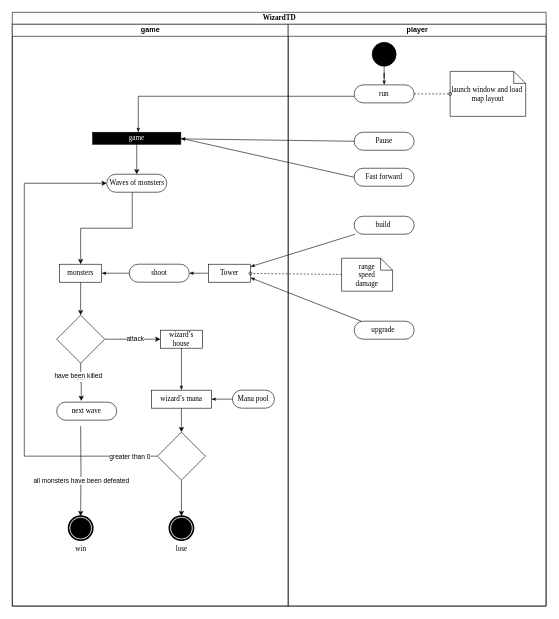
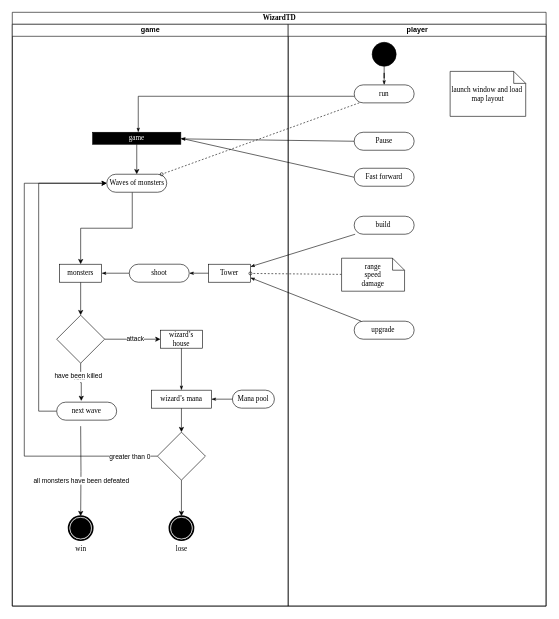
- <mxCell id="47" style="edgeStyle=none;rounded=0;html=1;dashed=1;labelBackgroundColor=none;startArrow=none;startFill=0;startSize=5;endArrow=oval;endFill=0;endSize=5;jettySize=auto;orthogonalLoop=1;strokeWidth=1;fontFamily=Verdana;fontSize=12" edge="1" parent="37" source="40" target="46"><mxGeometry relative="1" as="geometry"><mxPoint x="99" y="427" as="sourcePoint" /><mxPoint x="-326.378" y="125" as="targetPoint" /></mxGeometry></mxCell>
+ <mxCell id="47" style="edgeStyle=none;rounded=0;html=1;dashed=1;labelBackgroundColor=none;startArrow=none;startFill=0;startSize=5;endArrow=oval;endFill=0;endSize=5;jettySize=auto;orthogonalLoop=1;strokeWidth=1;fontFamily=Verdana;fontSize=12;" edge="1" parent="37" source="40" target="9"><mxGeometry relative="1" as="geometry"><mxPoint x="99" y="427" as="sourcePoint" /><mxPoint x="-326.378" y="125" as="targetPoint" /></mxGeometry></mxCell>
- <mxCell id="43" value="range&lt;br&gt;speed&lt;br&gt;damage" style="shape=note;whiteSpace=wrap;html=1;rounded=0;shadow=0;comic=0;labelBackgroundColor=none;strokeWidth=1;fontFamily=Verdana;fontSize=12;align=center;size=20;" parent="37" vertex="1"><mxGeometry x="89" y="390" width="85" height="55" as="geometry" /></mxCell>
+ <mxCell id="43" value="range&lt;br&gt;speed&lt;br&gt;damage" style="shape=note;whiteSpace=wrap;html=1;rounded=0;shadow=0;comic=0;labelBackgroundColor=none;strokeWidth=1;fontFamily=Verdana;fontSize=12;align=center;size=20;" parent="37" vertex="1"><mxGeometry x="89" y="390" width="105" height="55" as="geometry" /></mxCell>
+ <mxCell id="24" value="" style="edgeStyle=orthogonalEdgeStyle;rounded=0;orthogonalLoop=1;jettySize=auto;html=1;entryX=0;entryY=0.5;entryDx=0;entryDy=0;exitX=0;exitY=0.5;exitDx=0;exitDy=0;" edge="1" parent="3" source="31" target="9"><mxGeometry relative="1" as="geometry"><mxPoint x="72" y="625" as="sourcePoint" /><mxPoint x="20" y="250" as="targetPoint" /><Array as="points"><mxPoint x="44" y="645" /><mxPoint x="44" y="265" /></Array></mxGeometry></mxCell>
